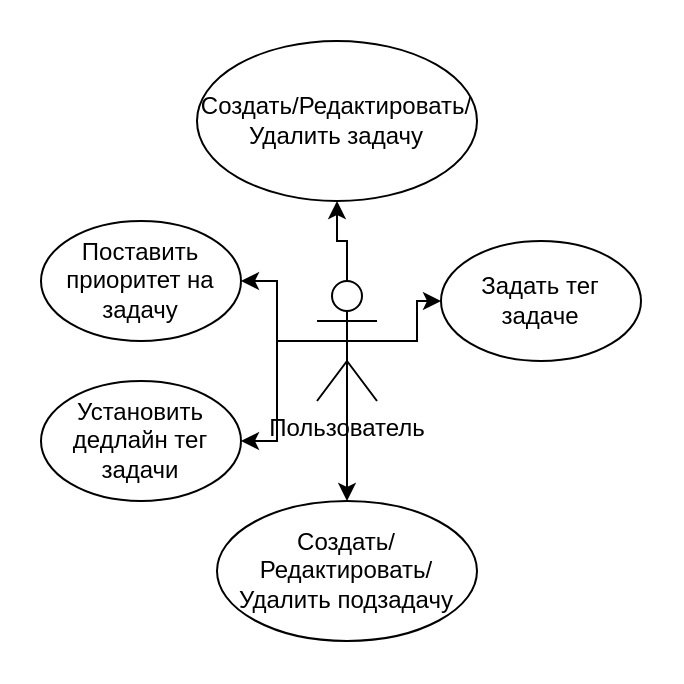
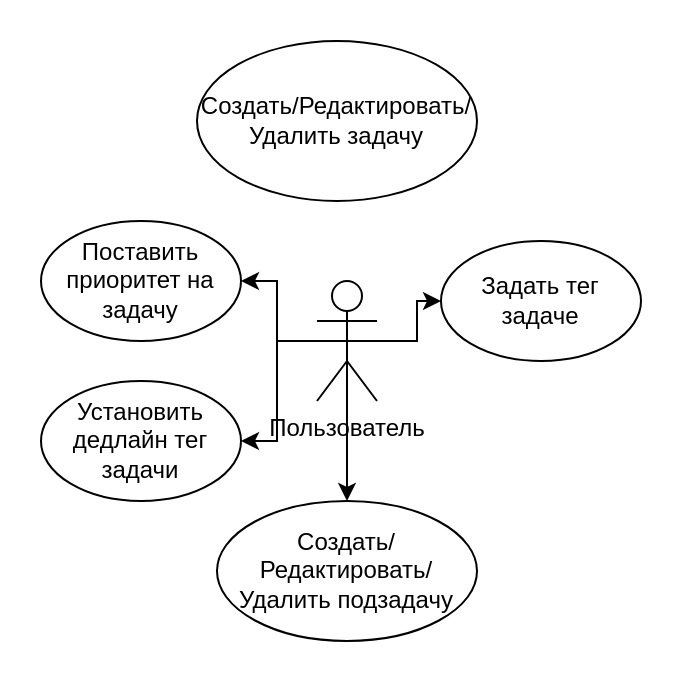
- <mxCell id="3" style="edgeStyle=orthogonalEdgeStyle;rounded=0;orthogonalLoop=1;jettySize=auto;html=1;exitX=0.5;exitY=0;exitDx=0;exitDy=0;exitPerimeter=0;entryX=0.5;entryY=1;entryDx=0;entryDy=0;" edge="1" parent="1" source="7" target="8"><mxGeometry relative="1" as="geometry" /></mxCell>
